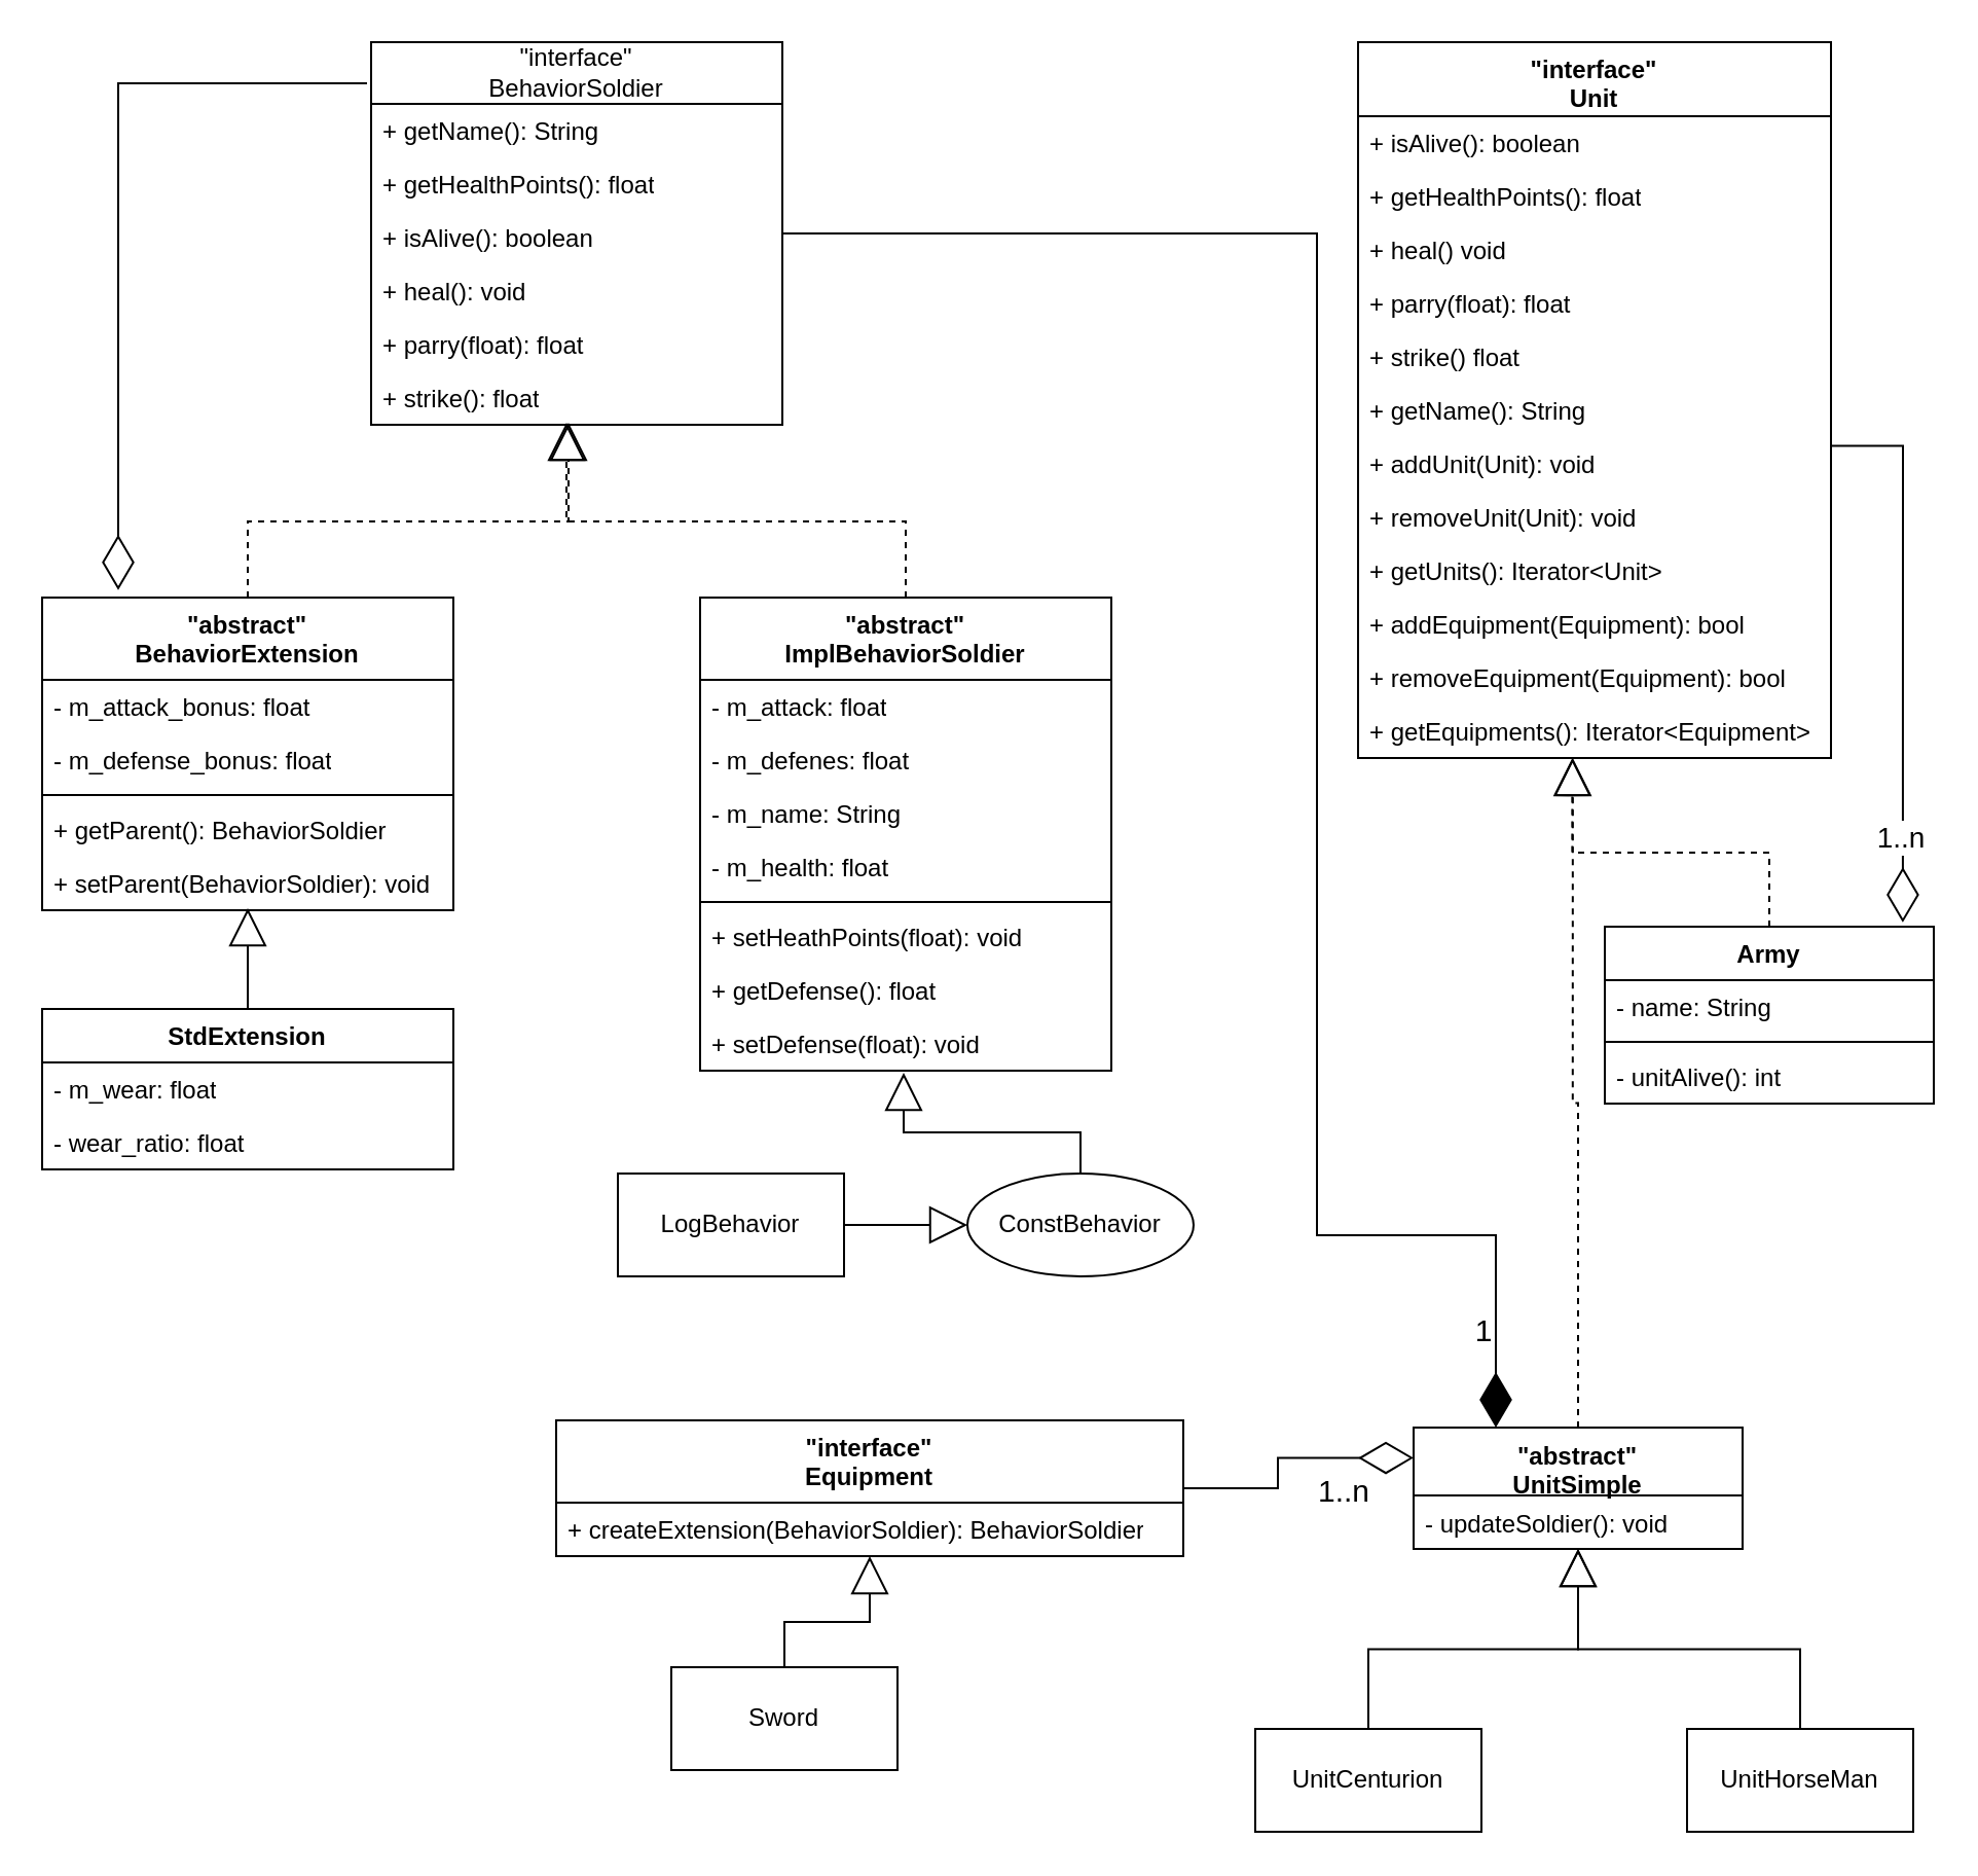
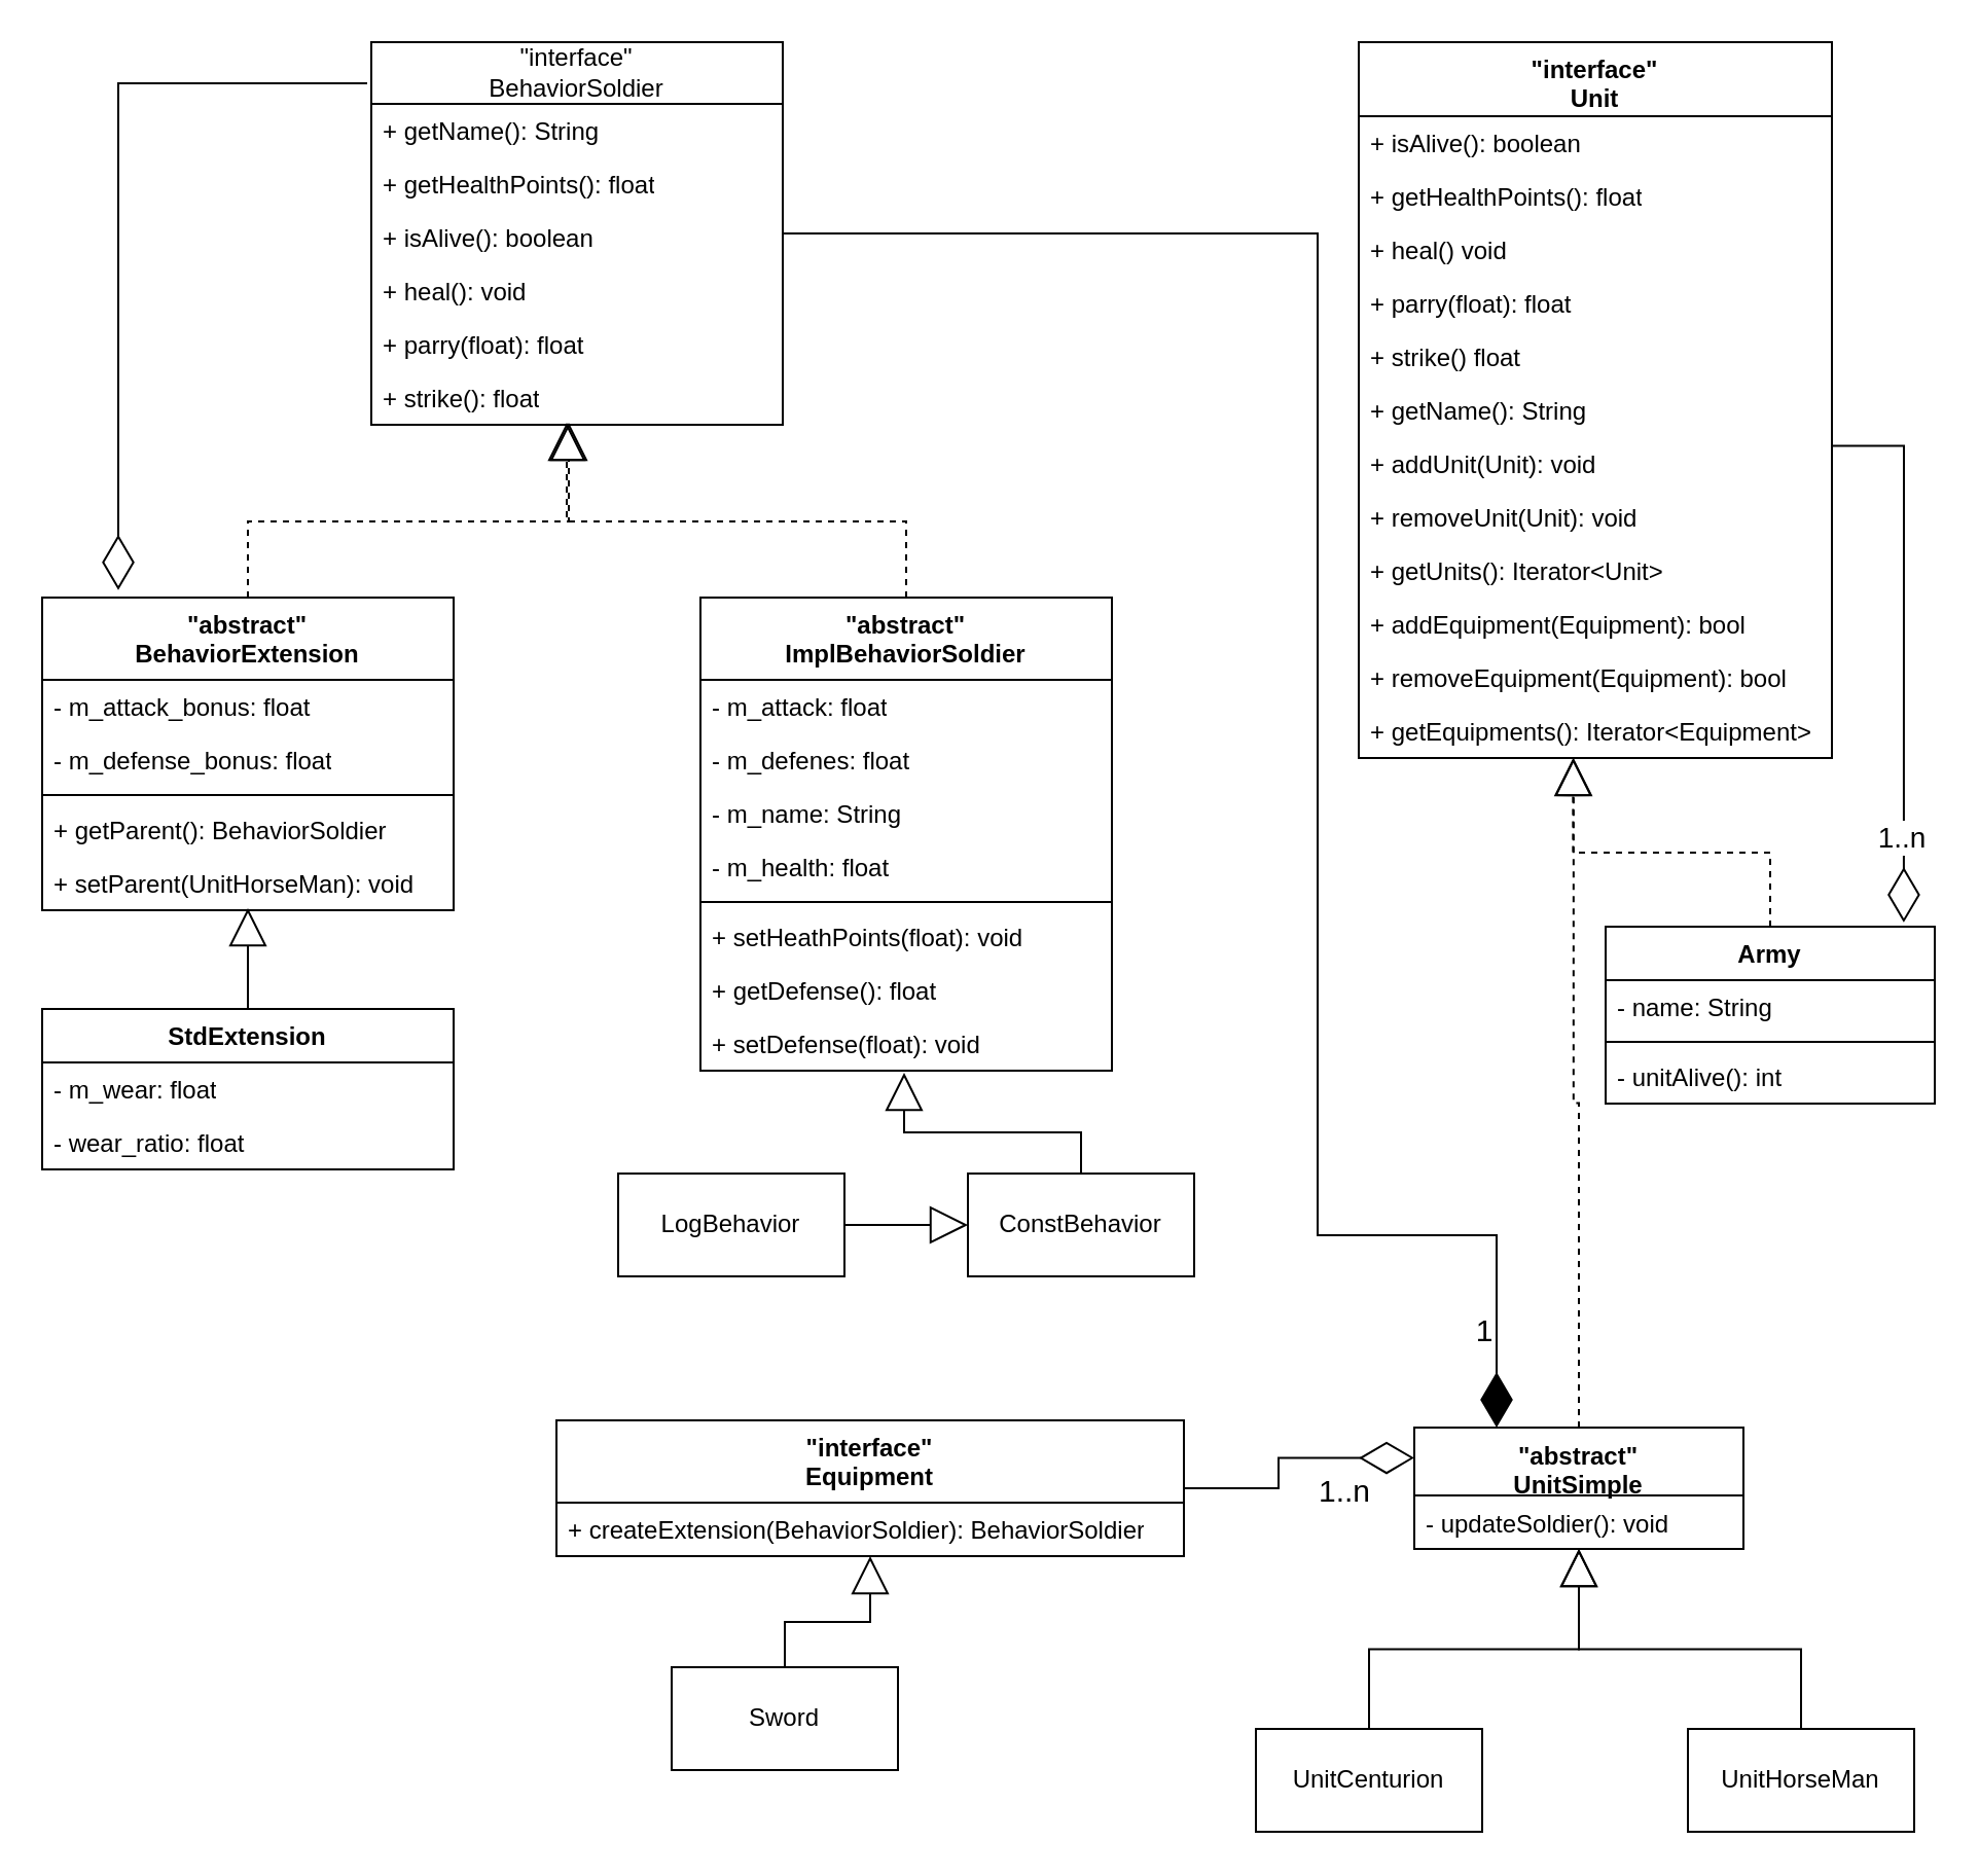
- <mxCell id="27" value="+ setParent(BehaviorSoldier): void" style="text;strokeColor=none;fillColor=none;align=left;verticalAlign=top;spacingLeft=4;spacingRight=4;overflow=hidden;rotatable=0;points=[[0,0.5],[1,0.5]];portConstraint=eastwest;whiteSpace=wrap;html=1;" parent="22" vertex="1"><mxGeometry y="126" width="200" height="26" as="geometry" /></mxCell>
+ <mxCell id="27" value="+ setParent(UnitHorseMan): void" style="text;strokeColor=none;fillColor=none;align=left;verticalAlign=top;spacingLeft=4;spacingRight=4;overflow=hidden;rotatable=0;points=[[0,0.5],[1,0.5]];portConstraint=eastwest;whiteSpace=wrap;html=1;" parent="22" vertex="1"><mxGeometry y="126" width="200" height="26" as="geometry" /></mxCell>
- <mxCell id="21" value="ConstBehavior" style="ellipse;html=1;whiteSpace=wrap;" parent="1" vertex="1"><mxGeometry x="470" y="570" width="110" height="50" as="geometry" /></mxCell>
+ <mxCell id="21" value="ConstBehavior" style="html=1;whiteSpace=wrap;" parent="1" vertex="1"><mxGeometry x="470" y="570" width="110" height="50" as="geometry" /></mxCell>
